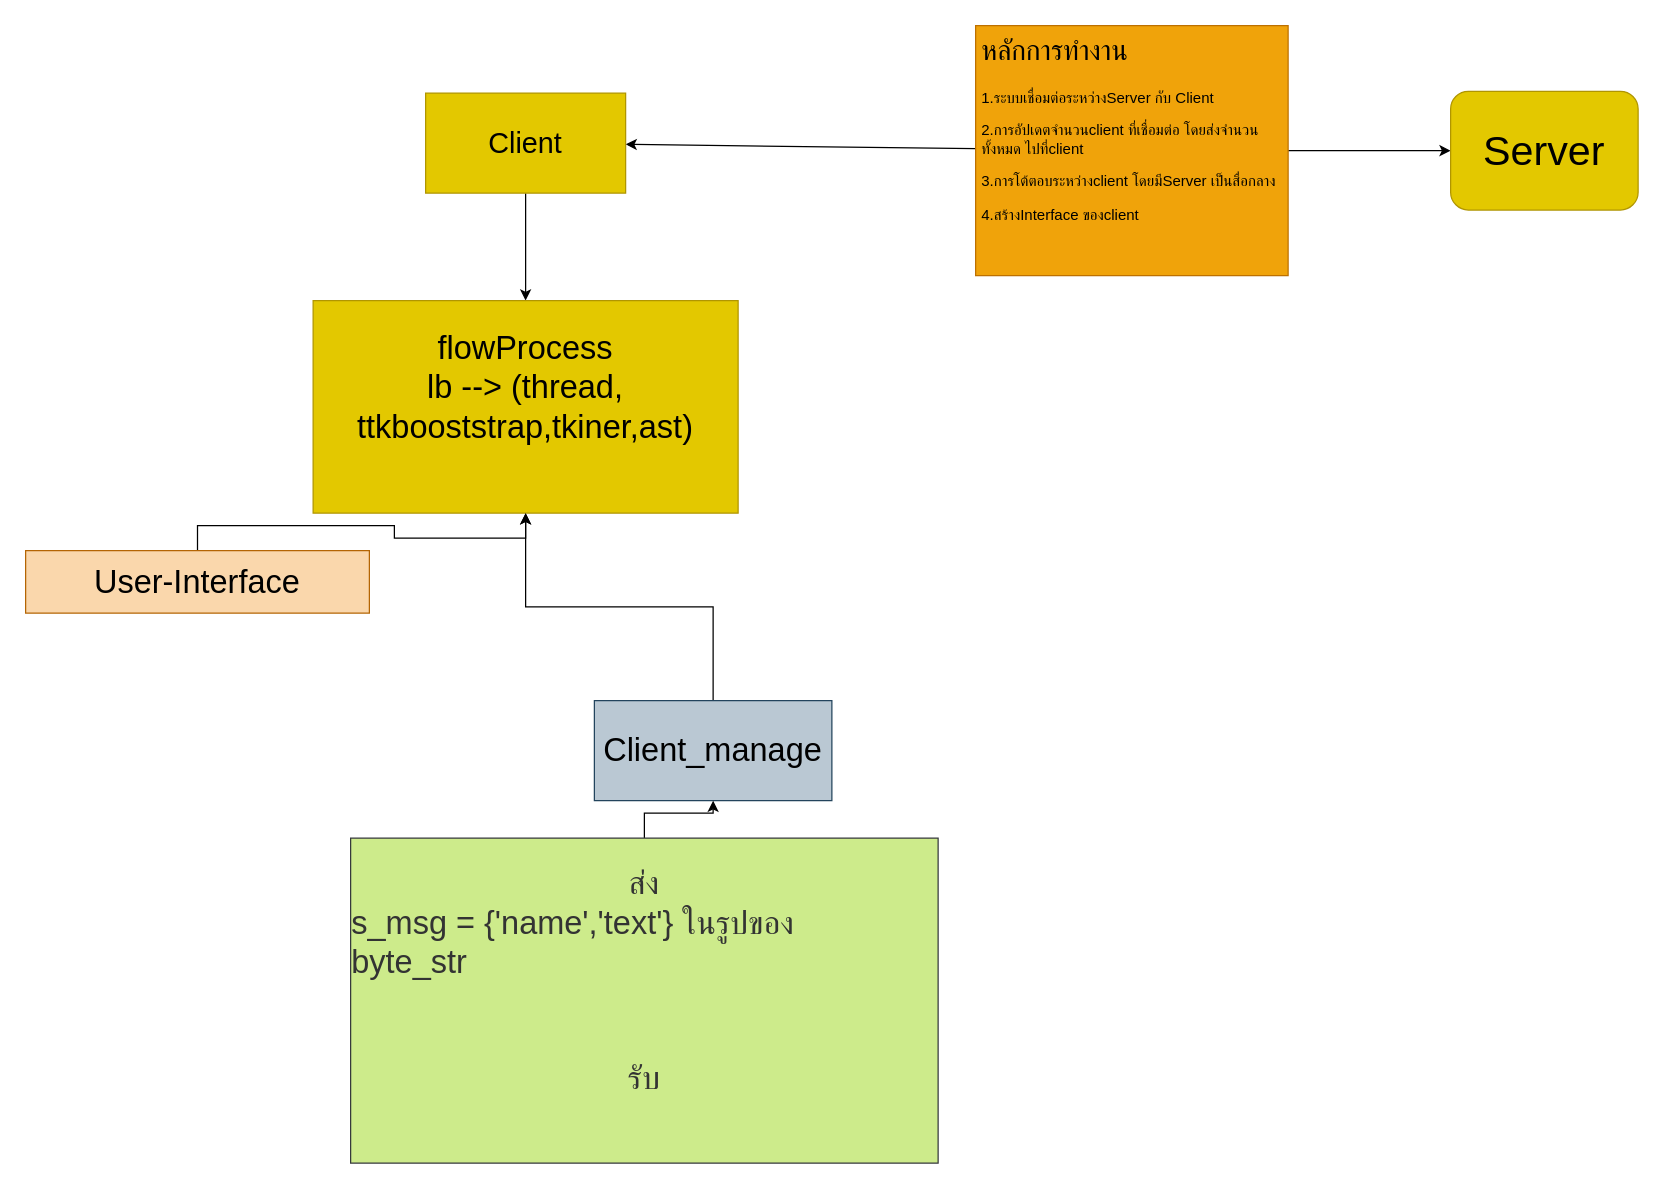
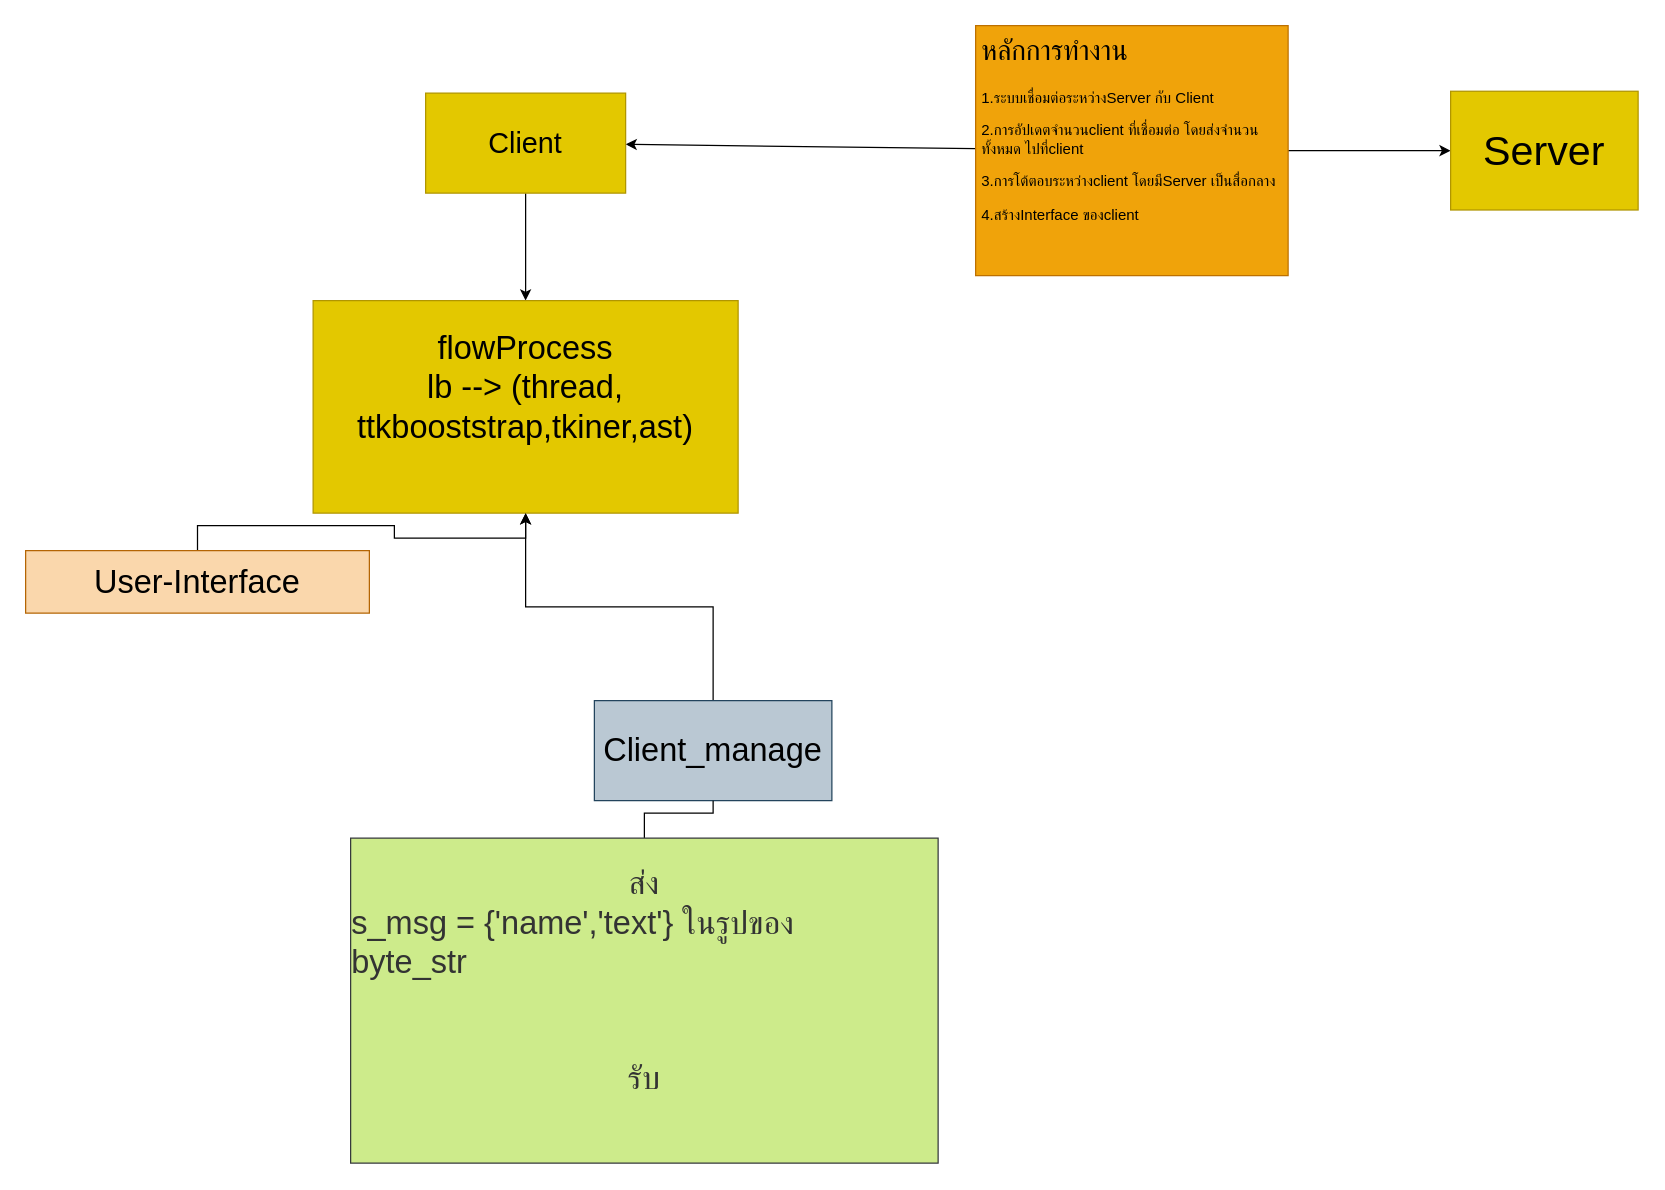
- <mxCell id="5" value="&lt;font style=&quot;font-size: 33px&quot;&gt;Server&lt;/font&gt;" style="whiteSpace=wrap;html=1;fontSize=23;labelBackgroundColor=none;fillColor=#e3c800;strokeColor=#B09500;fontColor=#000000;rounded=1;" parent="1" vertex="1"><mxGeometry x="1160" y="72.5" width="150" height="95" as="geometry" /></mxCell>
+ <mxCell id="5" value="&lt;font style=&quot;font-size: 33px&quot;&gt;Server&lt;/font&gt;" style="rounded=0;whiteSpace=wrap;html=1;fontSize=23;labelBackgroundColor=none;fillColor=#e3c800;strokeColor=#B09500;fontColor=#000000;" parent="1" vertex="1"><mxGeometry x="1160" y="72.5" width="150" height="95" as="geometry" /></mxCell>
- <mxCell id="13" value="" style="edgeStyle=orthogonalEdgeStyle;rounded=0;orthogonalLoop=1;jettySize=auto;html=1;fontSize=26;" edge="1" parent="1" source="14" target="12"><mxGeometry relative="1" as="geometry" /></mxCell>
+ <mxCell id="13" value="" style="edgeStyle=orthogonalEdgeStyle;rounded=0;orthogonalLoop=1;jettySize=auto;html=1;fontSize=26;endArrow=none;" edge="1" parent="1" source="14" target="12"><mxGeometry relative="1" as="geometry" /></mxCell>
